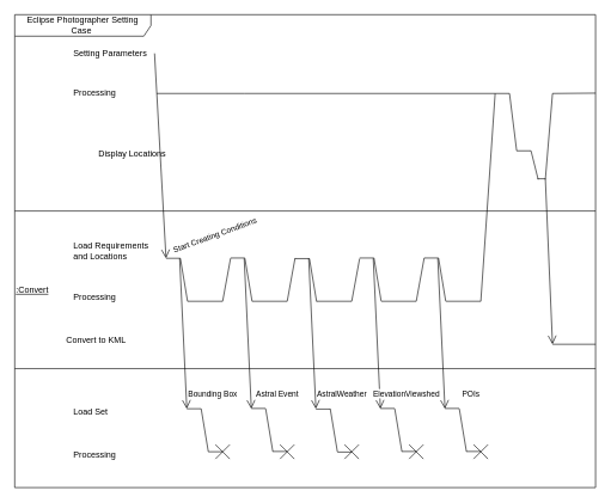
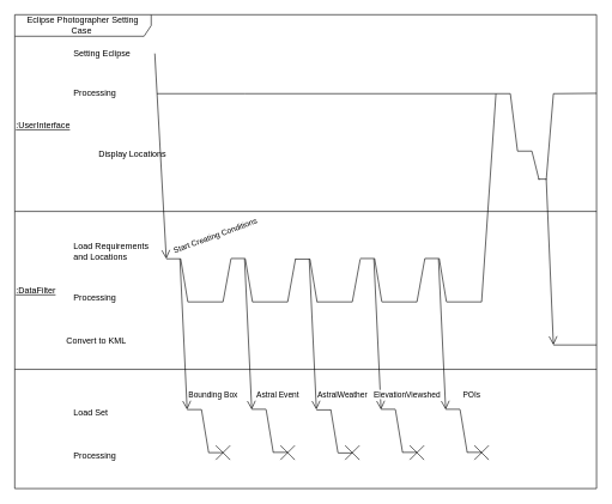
- <mxCell id="9" value="Setting Parameters" style="text;html=1;align=left;verticalAlign=middle;resizable=0;points=[];autosize=1;strokeColor=none;fillColor=none;" parent="1" vertex="1"><mxGeometry x="100" y="60" width="130" height="30" as="geometry" /></mxCell>
+ <mxCell id="9" value="Setting Eclipse" style="text;html=1;align=left;verticalAlign=middle;resizable=0;points=[];autosize=1;strokeColor=none;fillColor=none;" parent="1" vertex="1"><mxGeometry x="100" y="60" width="130" height="30" as="geometry" /></mxCell>
+ <mxCell id="4" value="&lt;u&gt;:UserInterface&lt;/u&gt;" style="text;html=1;align=left;verticalAlign=middle;resizable=0;points=[];autosize=1;strokeColor=none;fillColor=none;" parent="1" vertex="1"><mxGeometry x="20" y="160" width="100" height="30" as="geometry" /></mxCell>
- <mxCell id="5" value="&lt;u&gt;:Convert&lt;/u&gt;" style="text;html=1;align=left;verticalAlign=middle;resizable=0;points=[];autosize=1;strokeColor=none;fillColor=none;" parent="1" vertex="1"><mxGeometry x="20" y="390" width="80" height="30" as="geometry" /></mxCell>
+ <mxCell id="5" value="&lt;u&gt;:DataFilter&lt;/u&gt;" style="text;html=1;align=left;verticalAlign=middle;resizable=0;points=[];autosize=1;strokeColor=none;fillColor=none;" parent="1" vertex="1"><mxGeometry x="20" y="390" width="80" height="30" as="geometry" /></mxCell>
